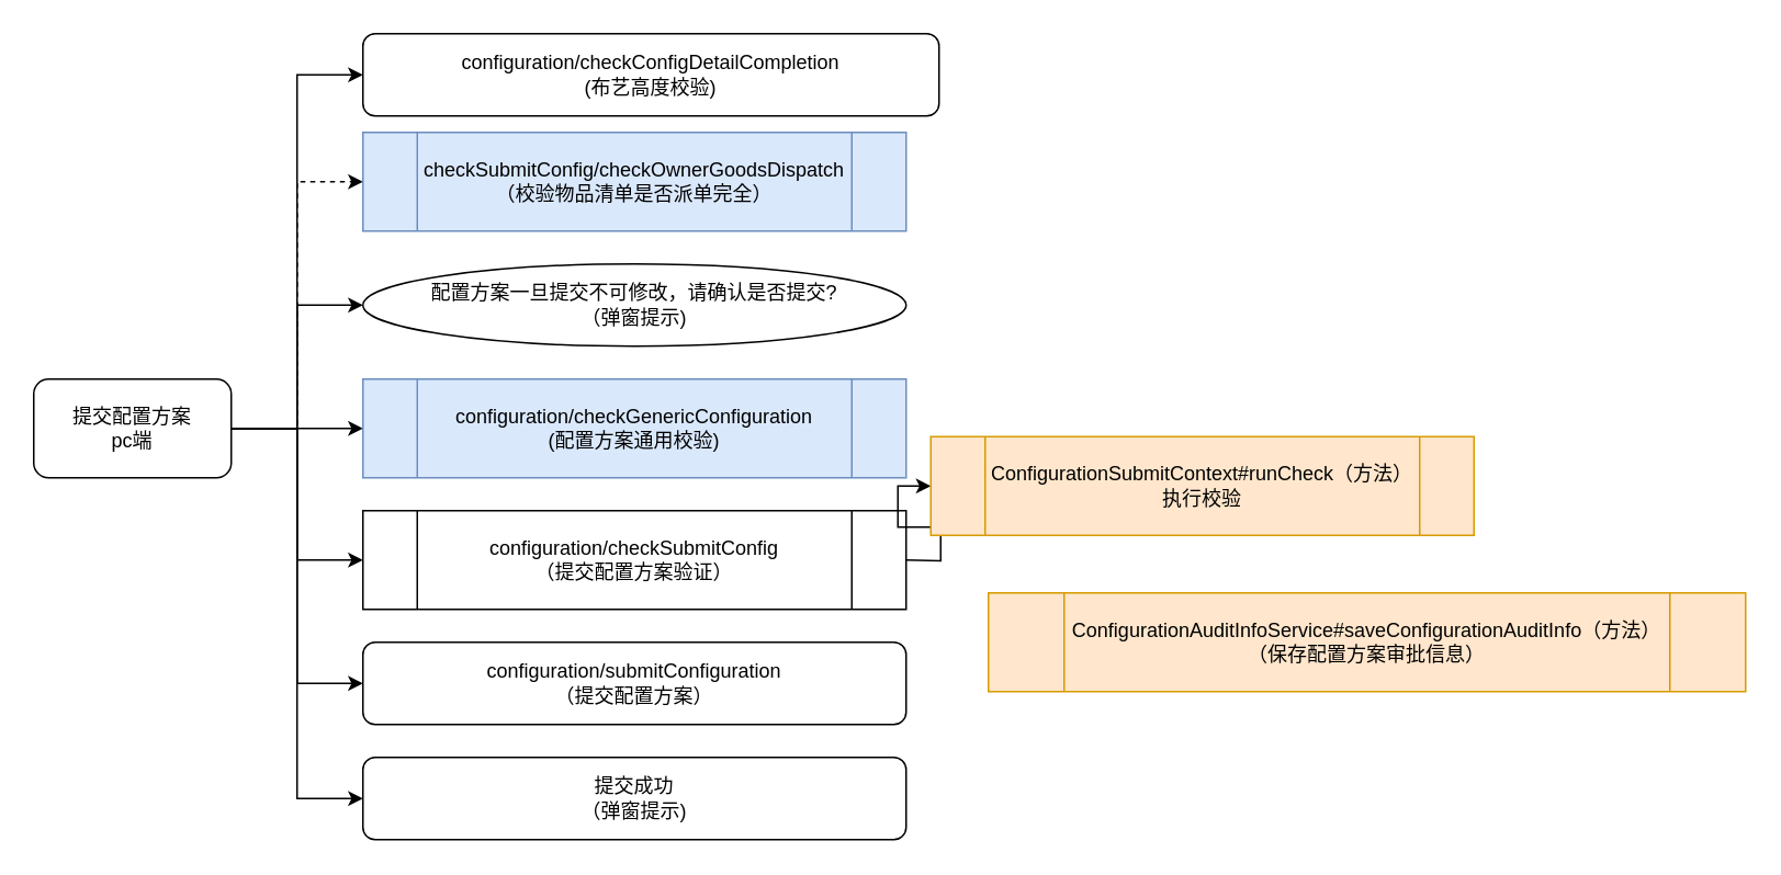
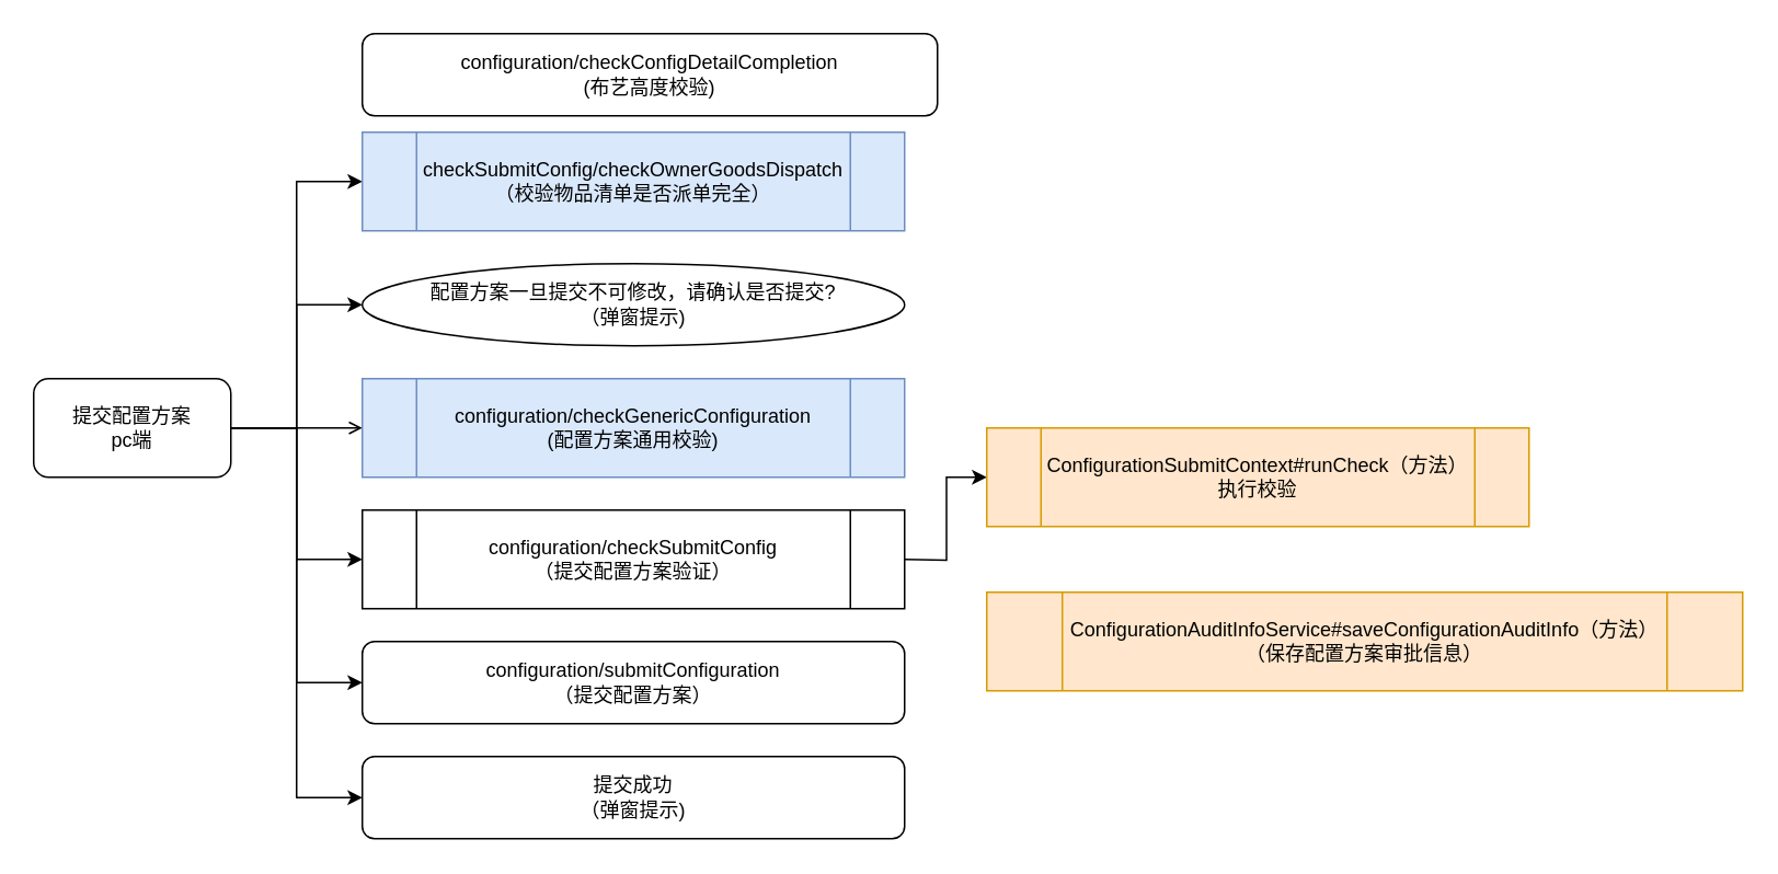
- <mxCell id="2" style="edgeStyle=orthogonalEdgeStyle;rounded=0;orthogonalLoop=1;jettySize=auto;html=1;exitX=1;exitY=0.5;exitDx=0;exitDy=0;entryX=0;entryY=0.5;entryDx=0;entryDy=0;fontFamily=Helvetica;fontSize=12;" edge="1" parent="1" source="9" target="10"><mxGeometry relative="1" as="geometry" /></mxCell>
- <mxCell id="4" style="edgeStyle=orthogonalEdgeStyle;rounded=0;orthogonalLoop=1;jettySize=auto;html=1;exitX=1;exitY=0.5;exitDx=0;exitDy=0;entryX=0;entryY=0.5;entryDx=0;entryDy=0;fontFamily=Helvetica;fontSize=12;dashed=1;" edge="1" parent="1" source="9" target="12"><mxGeometry relative="1" as="geometry" /></mxCell>
+ <mxCell id="4" style="edgeStyle=orthogonalEdgeStyle;rounded=0;orthogonalLoop=1;jettySize=auto;html=1;exitX=1;exitY=0.5;exitDx=0;exitDy=0;entryX=0;entryY=0.5;entryDx=0;entryDy=0;fontFamily=Helvetica;fontSize=12;" edge="1" parent="1" source="9" target="12"><mxGeometry relative="1" as="geometry" /></mxCell>
- <mxCell id="3" style="edgeStyle=orthogonalEdgeStyle;rounded=0;orthogonalLoop=1;jettySize=auto;html=1;exitX=1;exitY=0.5;exitDx=0;exitDy=0;entryX=0;entryY=0.5;entryDx=0;entryDy=0;fontFamily=Helvetica;fontSize=12;" edge="1" parent="1" source="9" target="13"><mxGeometry relative="1" as="geometry" /></mxCell>
+ <mxCell id="3" style="edgeStyle=orthogonalEdgeStyle;rounded=0;orthogonalLoop=1;jettySize=auto;html=1;exitX=1;exitY=0.5;exitDx=0;exitDy=0;entryX=0;entryY=0.5;entryDx=0;entryDy=0;fontFamily=Helvetica;fontSize=12;endArrow=open;" edge="1" parent="1" source="9" target="13"><mxGeometry relative="1" as="geometry" /></mxCell>
- <mxCell id="18" value="ConfigurationSubmitContext#runCheck（方法）&lt;br&gt;执行校验" style="shape=process;whiteSpace=wrap;html=1;backgroundOutline=1;fontFamily=Helvetica;fontSize=12;fillColor=#ffe6cc;strokeColor=#d79b00;" vertex="1" parent="1"><mxGeometry x="565" y="265" width="330" height="60" as="geometry" /></mxCell>
+ <mxCell id="18" value="ConfigurationSubmitContext#runCheck（方法）&lt;br&gt;执行校验" style="shape=process;whiteSpace=wrap;html=1;backgroundOutline=1;fontFamily=Helvetica;fontSize=12;fillColor=#ffe6cc;strokeColor=#d79b00;" vertex="1" parent="1"><mxGeometry x="600" y="260" width="330" height="60" as="geometry" /></mxCell>
